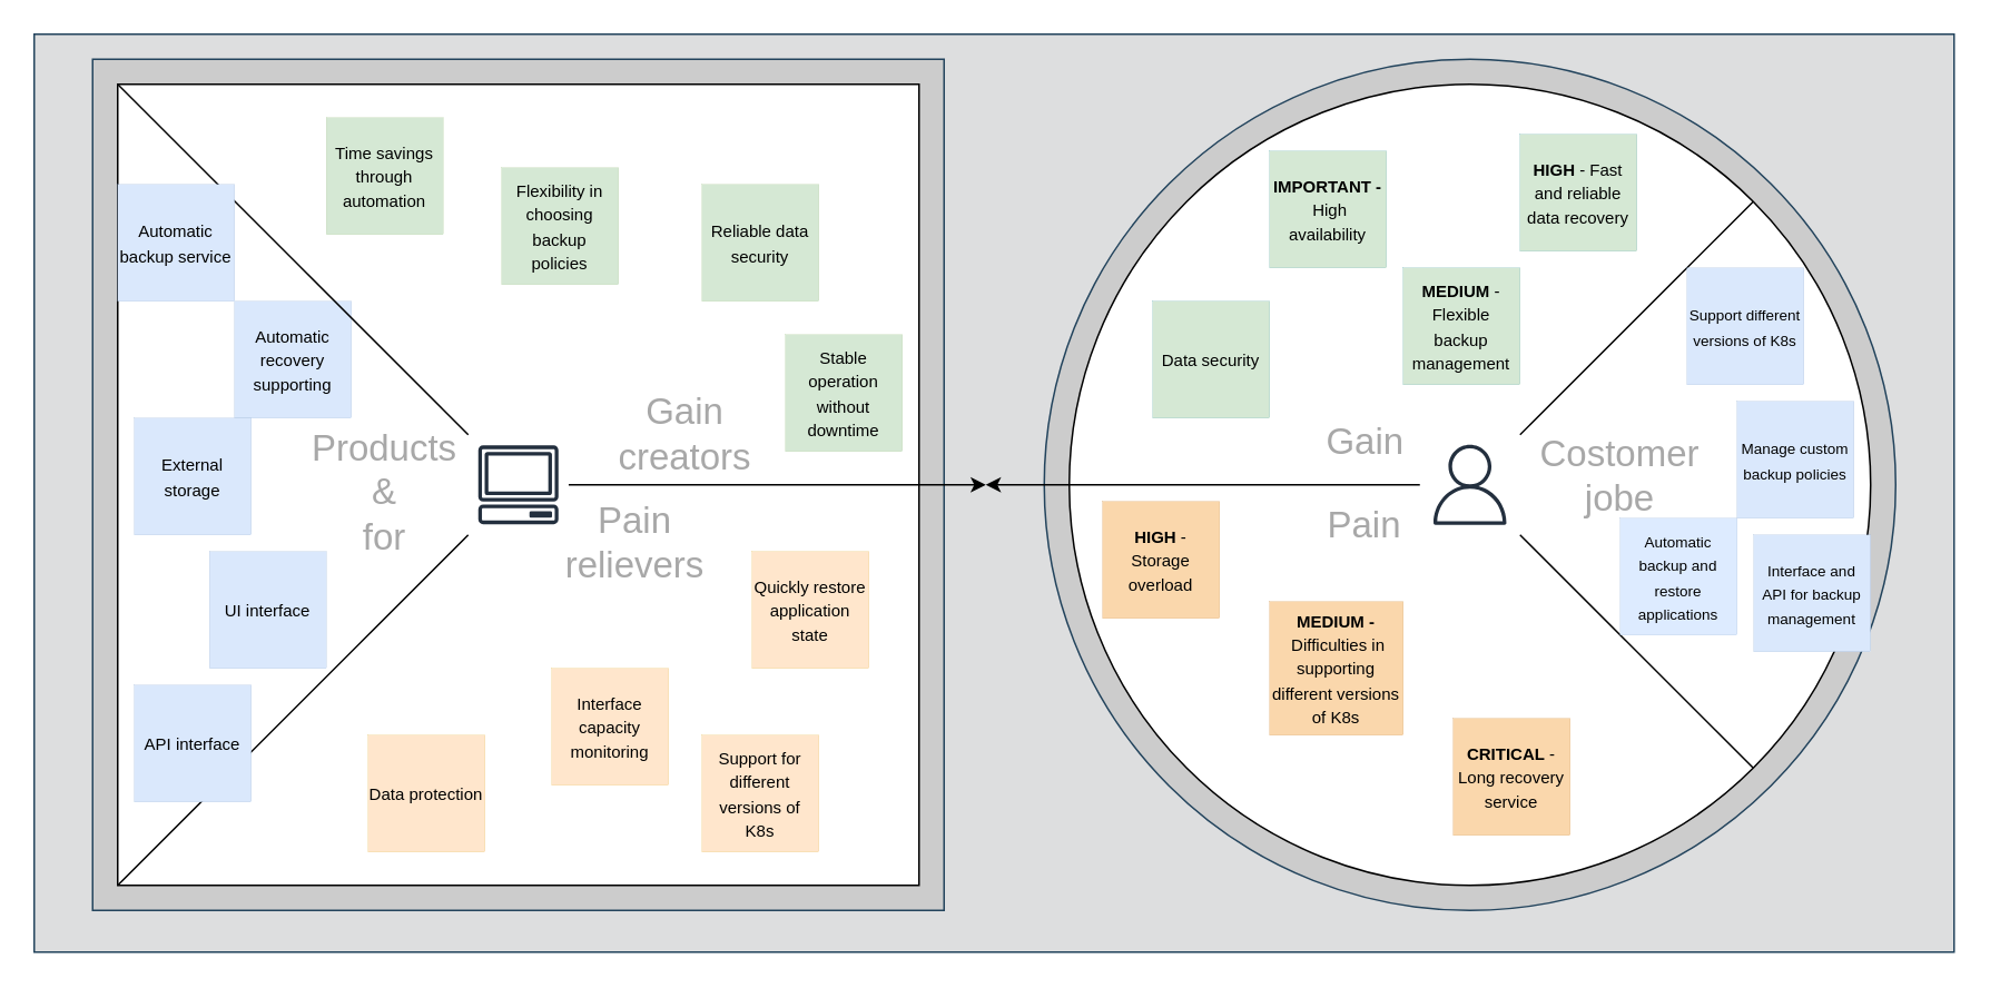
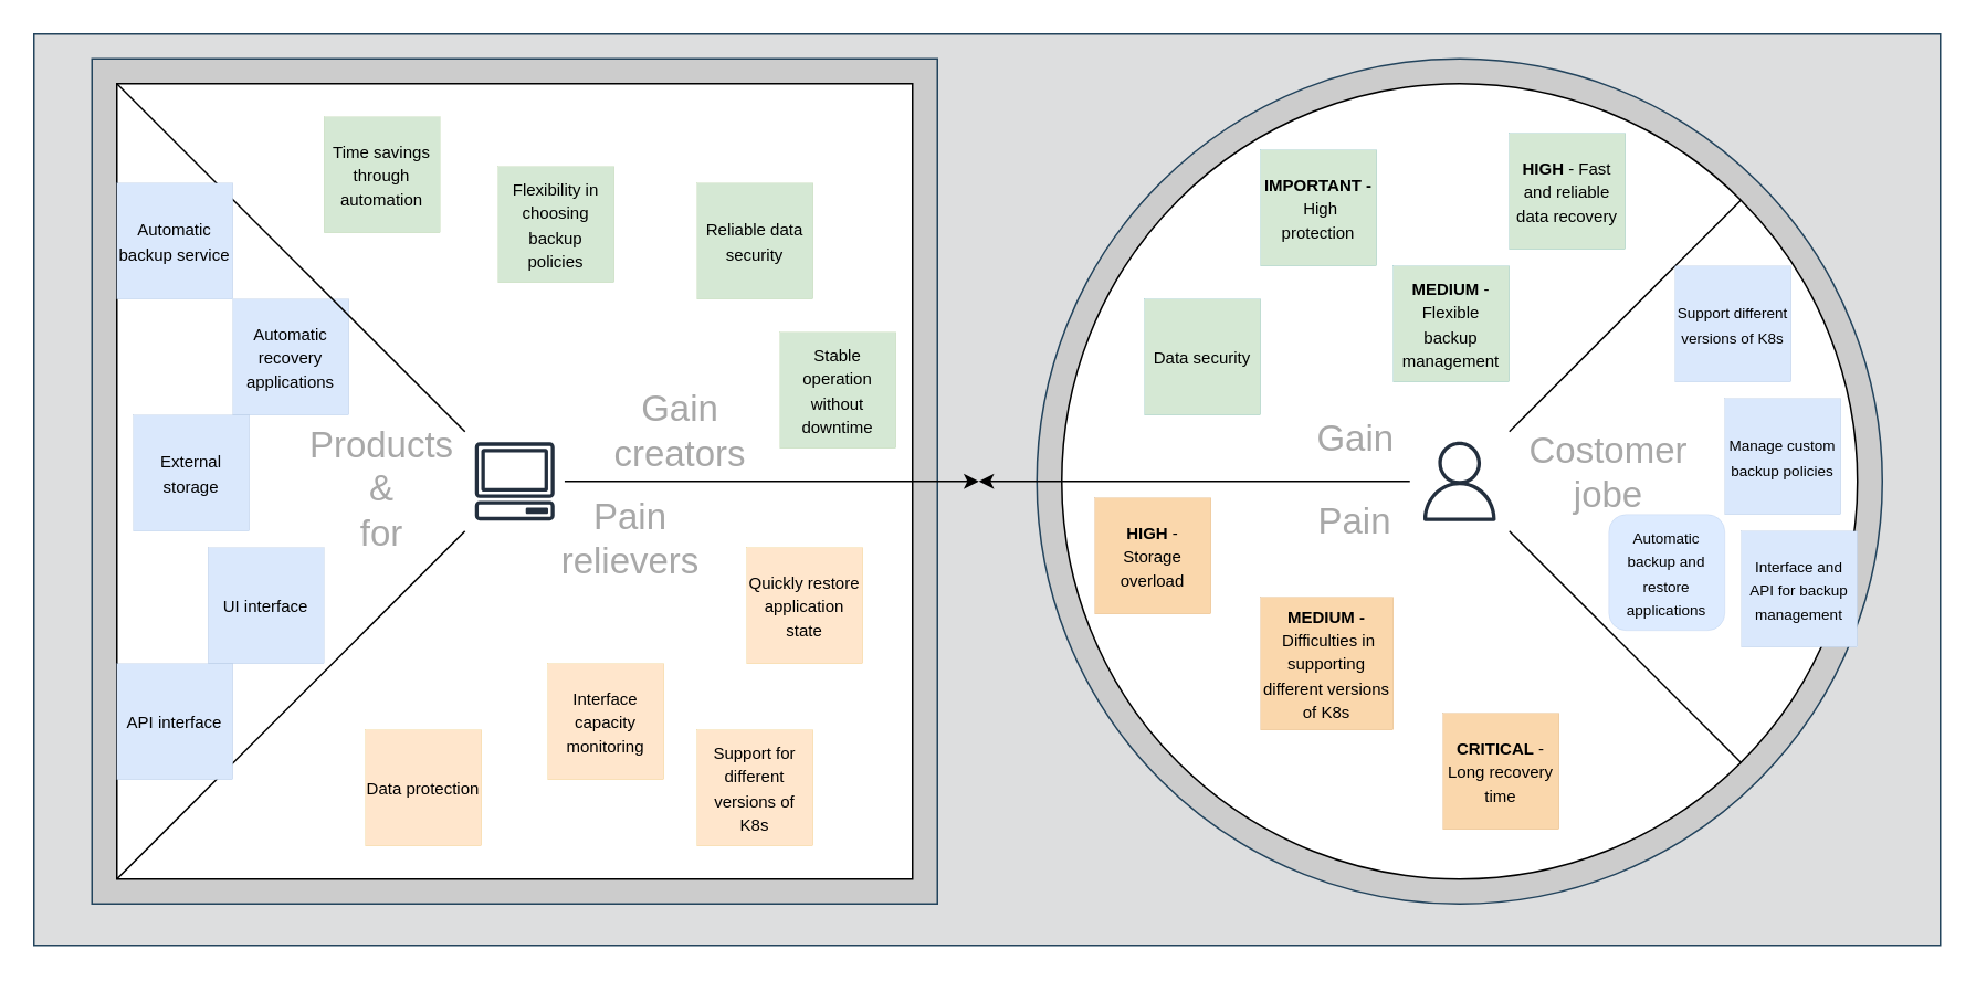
- <mxCell id="32" value="&lt;div&gt;&lt;font size=&quot;1&quot;&gt;&lt;b&gt;IMPORTANT -&amp;nbsp;&lt;/b&gt;&lt;/font&gt;&lt;span style=&quot;font-size: x-small; background-color: initial;&quot;&gt;High availability&lt;/span&gt;&lt;/div&gt;" style="whiteSpace=wrap;html=1;aspect=fixed;strokeWidth=0;fillColor=#d5e8d4;strokeColor=#0e8088;shadow=0;" parent="1" vertex="1"><mxGeometry x="760" y="90" width="70" height="70" as="geometry" /></mxCell>
+ <mxCell id="32" value="&lt;div&gt;&lt;font size=&quot;1&quot;&gt;&lt;b&gt;IMPORTANT -&amp;nbsp;&lt;/b&gt;&lt;/font&gt;&lt;span style=&quot;font-size: x-small; background-color: initial;&quot;&gt;High protection&lt;/span&gt;&lt;/div&gt;" style="whiteSpace=wrap;html=1;aspect=fixed;strokeWidth=0;fillColor=#d5e8d4;strokeColor=#0e8088;shadow=0;" parent="1" vertex="1"><mxGeometry x="760" y="90" width="70" height="70" as="geometry" /></mxCell>
- <mxCell id="33" value="&lt;font size=&quot;1&quot;&gt;Automatic recovery supporting&lt;/font&gt;" style="whiteSpace=wrap;html=1;aspect=fixed;strokeWidth=0;fillColor=#dae8fc;strokeColor=#6c8ebf;shadow=0;" parent="1" vertex="1"><mxGeometry x="140" y="180" width="70" height="70" as="geometry" /></mxCell>
+ <mxCell id="33" value="&lt;font size=&quot;1&quot;&gt;Automatic recovery applications&lt;/font&gt;" style="whiteSpace=wrap;html=1;aspect=fixed;strokeWidth=0;fillColor=#dae8fc;strokeColor=#6c8ebf;shadow=0;" parent="1" vertex="1"><mxGeometry x="140" y="180" width="70" height="70" as="geometry" /></mxCell>
- <mxCell id="22" value="&lt;span style=&quot;font-size: 9px;&quot;&gt;Automatic backup and restore applications&lt;/span&gt;" style="whiteSpace=wrap;html=1;aspect=fixed;strokeWidth=0;fillColor=#DDEBFF;strokeColor=#6c8ebf;gradientColor=none;shadow=0;" parent="1" vertex="1"><mxGeometry x="970" y="310" width="70" height="70" as="geometry" /></mxCell>
+ <mxCell id="22" value="&lt;span style=&quot;font-size: 9px;&quot;&gt;Automatic backup and restore applications&lt;/span&gt;" style="whiteSpace=wrap;html=1;aspect=fixed;strokeWidth=0;fillColor=#DDEBFF;strokeColor=#6c8ebf;gradientColor=none;shadow=0;rounded=1;" parent="1" vertex="1"><mxGeometry x="970" y="310" width="70" height="70" as="geometry" /></mxCell>
- <mxCell id="48" value="&lt;font size=&quot;1&quot;&gt;API interface&lt;/font&gt;" style="whiteSpace=wrap;html=1;aspect=fixed;strokeWidth=0;fillColor=#dae8fc;strokeColor=#6c8ebf;shadow=0;" parent="1" vertex="1"><mxGeometry x="80" y="410" width="70" height="70" as="geometry" /></mxCell>
+ <mxCell id="48" value="&lt;font size=&quot;1&quot;&gt;API interface&lt;/font&gt;" style="whiteSpace=wrap;html=1;aspect=fixed;strokeWidth=0;fillColor=#dae8fc;strokeColor=#6c8ebf;shadow=0;" parent="1" vertex="1"><mxGeometry x="70" y="400" width="70" height="70" as="geometry" /></mxCell>
- <mxCell id="27" value="&lt;font size=&quot;1&quot;&gt;&lt;b&gt;CRITICAL&lt;/b&gt; - Long recovery service&lt;/font&gt;" style="whiteSpace=wrap;html=1;aspect=fixed;strokeWidth=0;fillColor=#fad7ac;strokeColor=#b46504;shadow=0;" parent="1" vertex="1"><mxGeometry x="870" y="430" width="70" height="70" as="geometry" /></mxCell>
+ <mxCell id="27" value="&lt;font size=&quot;1&quot;&gt;&lt;b&gt;CRITICAL&lt;/b&gt; - Long recovery time&lt;/font&gt;" style="whiteSpace=wrap;html=1;aspect=fixed;strokeWidth=0;fillColor=#fad7ac;strokeColor=#b46504;shadow=0;" parent="1" vertex="1"><mxGeometry x="870" y="430" width="70" height="70" as="geometry" /></mxCell>
